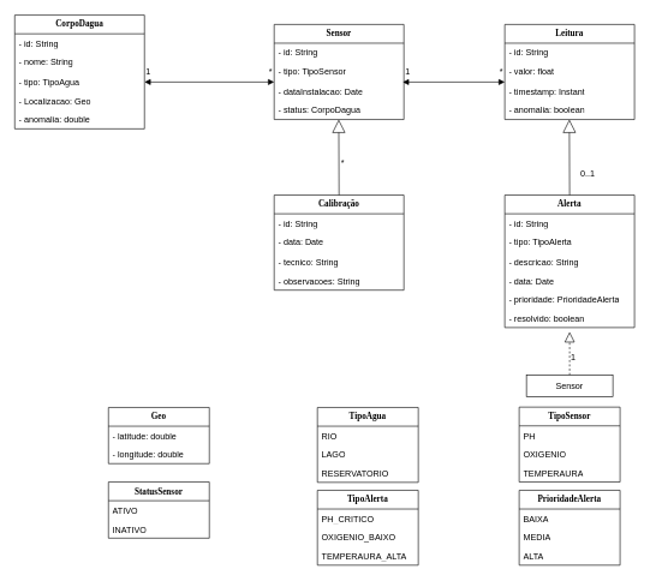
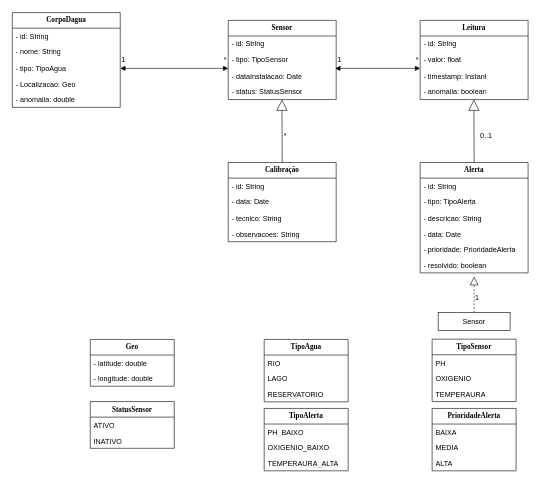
- <mxCell id="16" value="- status: CorpoDagua" style="text;strokeColor=none;fillColor=none;align=left;verticalAlign=top;spacingLeft=4;spacingRight=4;overflow=hidden;rotatable=0;points=[[0,0.5],[1,0.5]];portConstraint=eastwest;whiteSpace=wrap;html=1;" vertex="1" parent="11"><mxGeometry y="106" width="180" height="26" as="geometry" /></mxCell>
+ <mxCell id="16" value="- status: StatusSensor" style="text;strokeColor=none;fillColor=none;align=left;verticalAlign=top;spacingLeft=4;spacingRight=4;overflow=hidden;rotatable=0;points=[[0,0.5],[1,0.5]];portConstraint=eastwest;whiteSpace=wrap;html=1;" vertex="1" parent="11"><mxGeometry y="106" width="180" height="26" as="geometry" /></mxCell>
- <mxCell id="39" value="0..1" style="text;html=1;align=center;verticalAlign=middle;resizable=0;points=[];autosize=1;strokeColor=none;fillColor=none;" vertex="1" parent="1"><mxGeometry x="795" y="225" width="40" height="30" as="geometry" /></mxCell>
+ <mxCell id="39" value="0..1" style="text;html=1;align=center;verticalAlign=middle;resizable=0;points=[];autosize=1;strokeColor=none;fillColor=none;" vertex="1" parent="1"><mxGeometry x="790" y="210" width="40" height="30" as="geometry" /></mxCell>
- <mxCell id="56" value="PH_CRITICO" style="text;strokeColor=none;fillColor=none;align=left;verticalAlign=top;spacingLeft=4;spacingRight=4;overflow=hidden;rotatable=0;points=[[0,0.5],[1,0.5]];portConstraint=eastwest;whiteSpace=wrap;html=1;" vertex="1" parent="55"><mxGeometry y="26" width="140" height="26" as="geometry" /></mxCell>
+ <mxCell id="56" value="PH_BAIXO" style="text;strokeColor=none;fillColor=none;align=left;verticalAlign=top;spacingLeft=4;spacingRight=4;overflow=hidden;rotatable=0;points=[[0,0.5],[1,0.5]];portConstraint=eastwest;whiteSpace=wrap;html=1;" vertex="1" parent="55"><mxGeometry y="26" width="140" height="26" as="geometry" /></mxCell>
